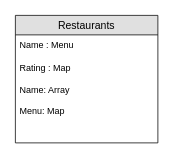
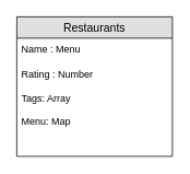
- <mxCell id="4" value="Rating : Map" style="text;strokeColor=none;fillColor=none;spacingLeft=4;spacingRight=4;overflow=hidden;rotatable=0;points=[[0,0.5],[1,0.5]];portConstraint=eastwest;fontSize=12;" parent="2" vertex="1"><mxGeometry y="56" width="190" height="30" as="geometry" /></mxCell>
+ <mxCell id="4" value="Rating : Number" style="text;strokeColor=none;fillColor=none;spacingLeft=4;spacingRight=4;overflow=hidden;rotatable=0;points=[[0,0.5],[1,0.5]];portConstraint=eastwest;fontSize=12;" parent="2" vertex="1"><mxGeometry y="56" width="190" height="30" as="geometry" /></mxCell>
- <mxCell id="5" value="Name: Array&#10;&#10;Menu: Map" style="text;strokeColor=none;fillColor=none;spacingLeft=4;spacingRight=4;overflow=hidden;rotatable=0;points=[[0,0.5],[1,0.5]];portConstraint=eastwest;fontSize=12;" parent="2" vertex="1"><mxGeometry y="86" width="190" height="84" as="geometry" /></mxCell>
+ <mxCell id="5" value="Tags: Array&#10;&#10;Menu: Map" style="text;strokeColor=none;fillColor=none;spacingLeft=4;spacingRight=4;overflow=hidden;rotatable=0;points=[[0,0.5],[1,0.5]];portConstraint=eastwest;fontSize=12;" parent="2" vertex="1"><mxGeometry y="86" width="190" height="84" as="geometry" /></mxCell>
